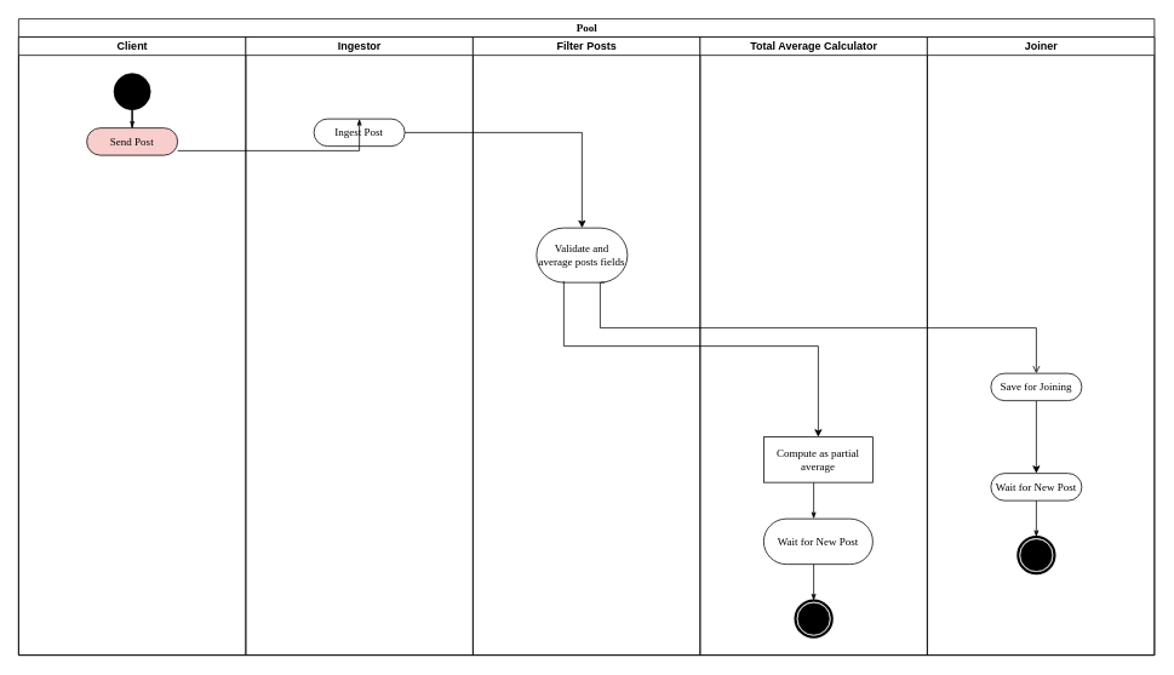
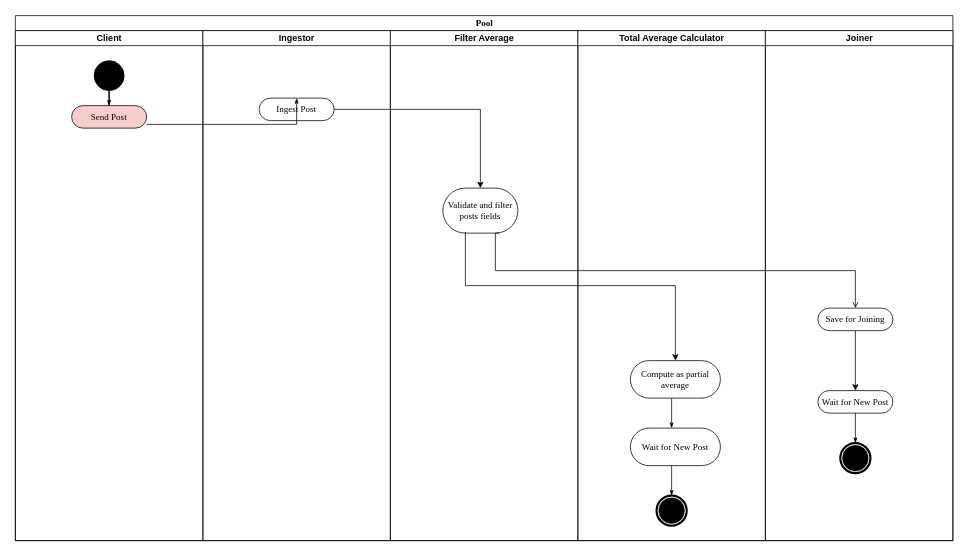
- <mxCell id="9" value="Filter Posts" style="swimlane;html=1;startSize=20;" parent="2" vertex="1"><mxGeometry x="500" y="20" width="250" height="680" as="geometry" /></mxCell>
+ <mxCell id="9" value="Filter Average" style="swimlane;html=1;startSize=20;" parent="2" vertex="1"><mxGeometry x="500" y="20" width="250" height="680" as="geometry" /></mxCell>
- <mxCell id="10" value="Validate and average posts fields" style="rounded=1;whiteSpace=wrap;html=1;shadow=0;comic=0;labelBackgroundColor=none;strokeWidth=1;fontFamily=Verdana;fontSize=12;align=center;arcSize=50;" parent="9" vertex="1"><mxGeometry x="70" y="210" width="100" height="60" as="geometry" /></mxCell>
+ <mxCell id="10" value="Validate and filter posts fields" style="rounded=1;whiteSpace=wrap;html=1;shadow=0;comic=0;labelBackgroundColor=none;strokeWidth=1;fontFamily=Verdana;fontSize=12;align=center;arcSize=50;" parent="9" vertex="1"><mxGeometry x="70" y="210" width="100" height="60" as="geometry" /></mxCell>
- <mxCell id="15" value="Compute as partial average" style="whiteSpace=wrap;html=1;shadow=0;comic=0;labelBackgroundColor=none;strokeWidth=1;fontFamily=Verdana;fontSize=12;align=center;arcSize=50;rounded=0;" parent="13" vertex="1"><mxGeometry x="70" y="440" width="120" height="50" as="geometry" /></mxCell>
+ <mxCell id="15" value="Compute as partial average" style="rounded=1;whiteSpace=wrap;html=1;shadow=0;comic=0;labelBackgroundColor=none;strokeWidth=1;fontFamily=Verdana;fontSize=12;align=center;arcSize=50;" parent="13" vertex="1"><mxGeometry x="70" y="440" width="120" height="50" as="geometry" /></mxCell>
